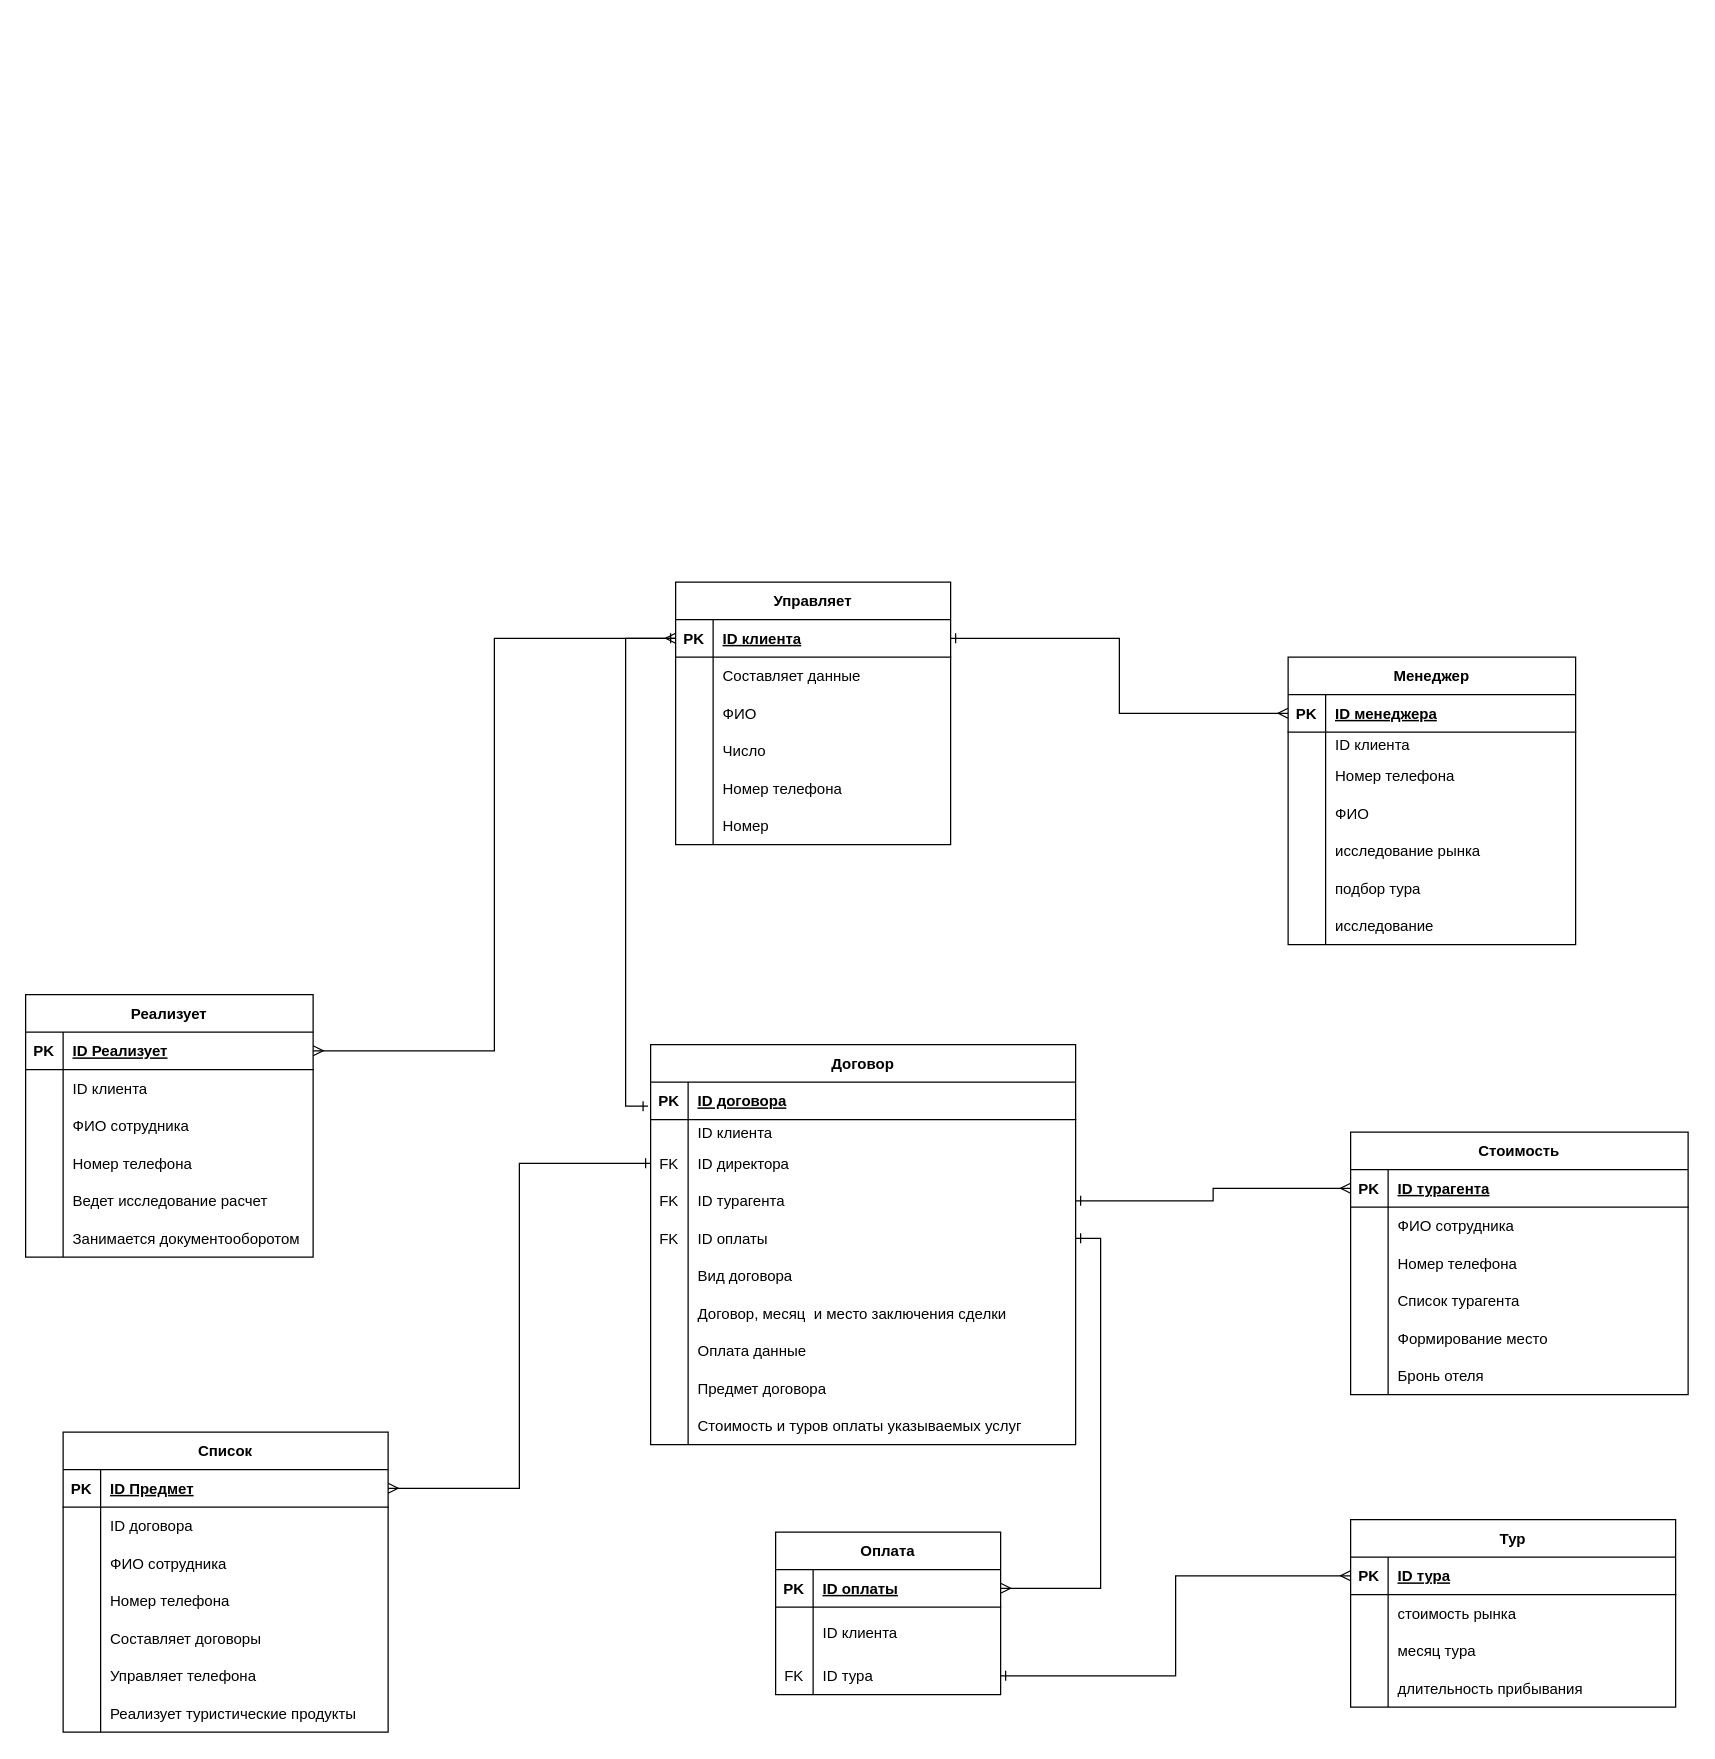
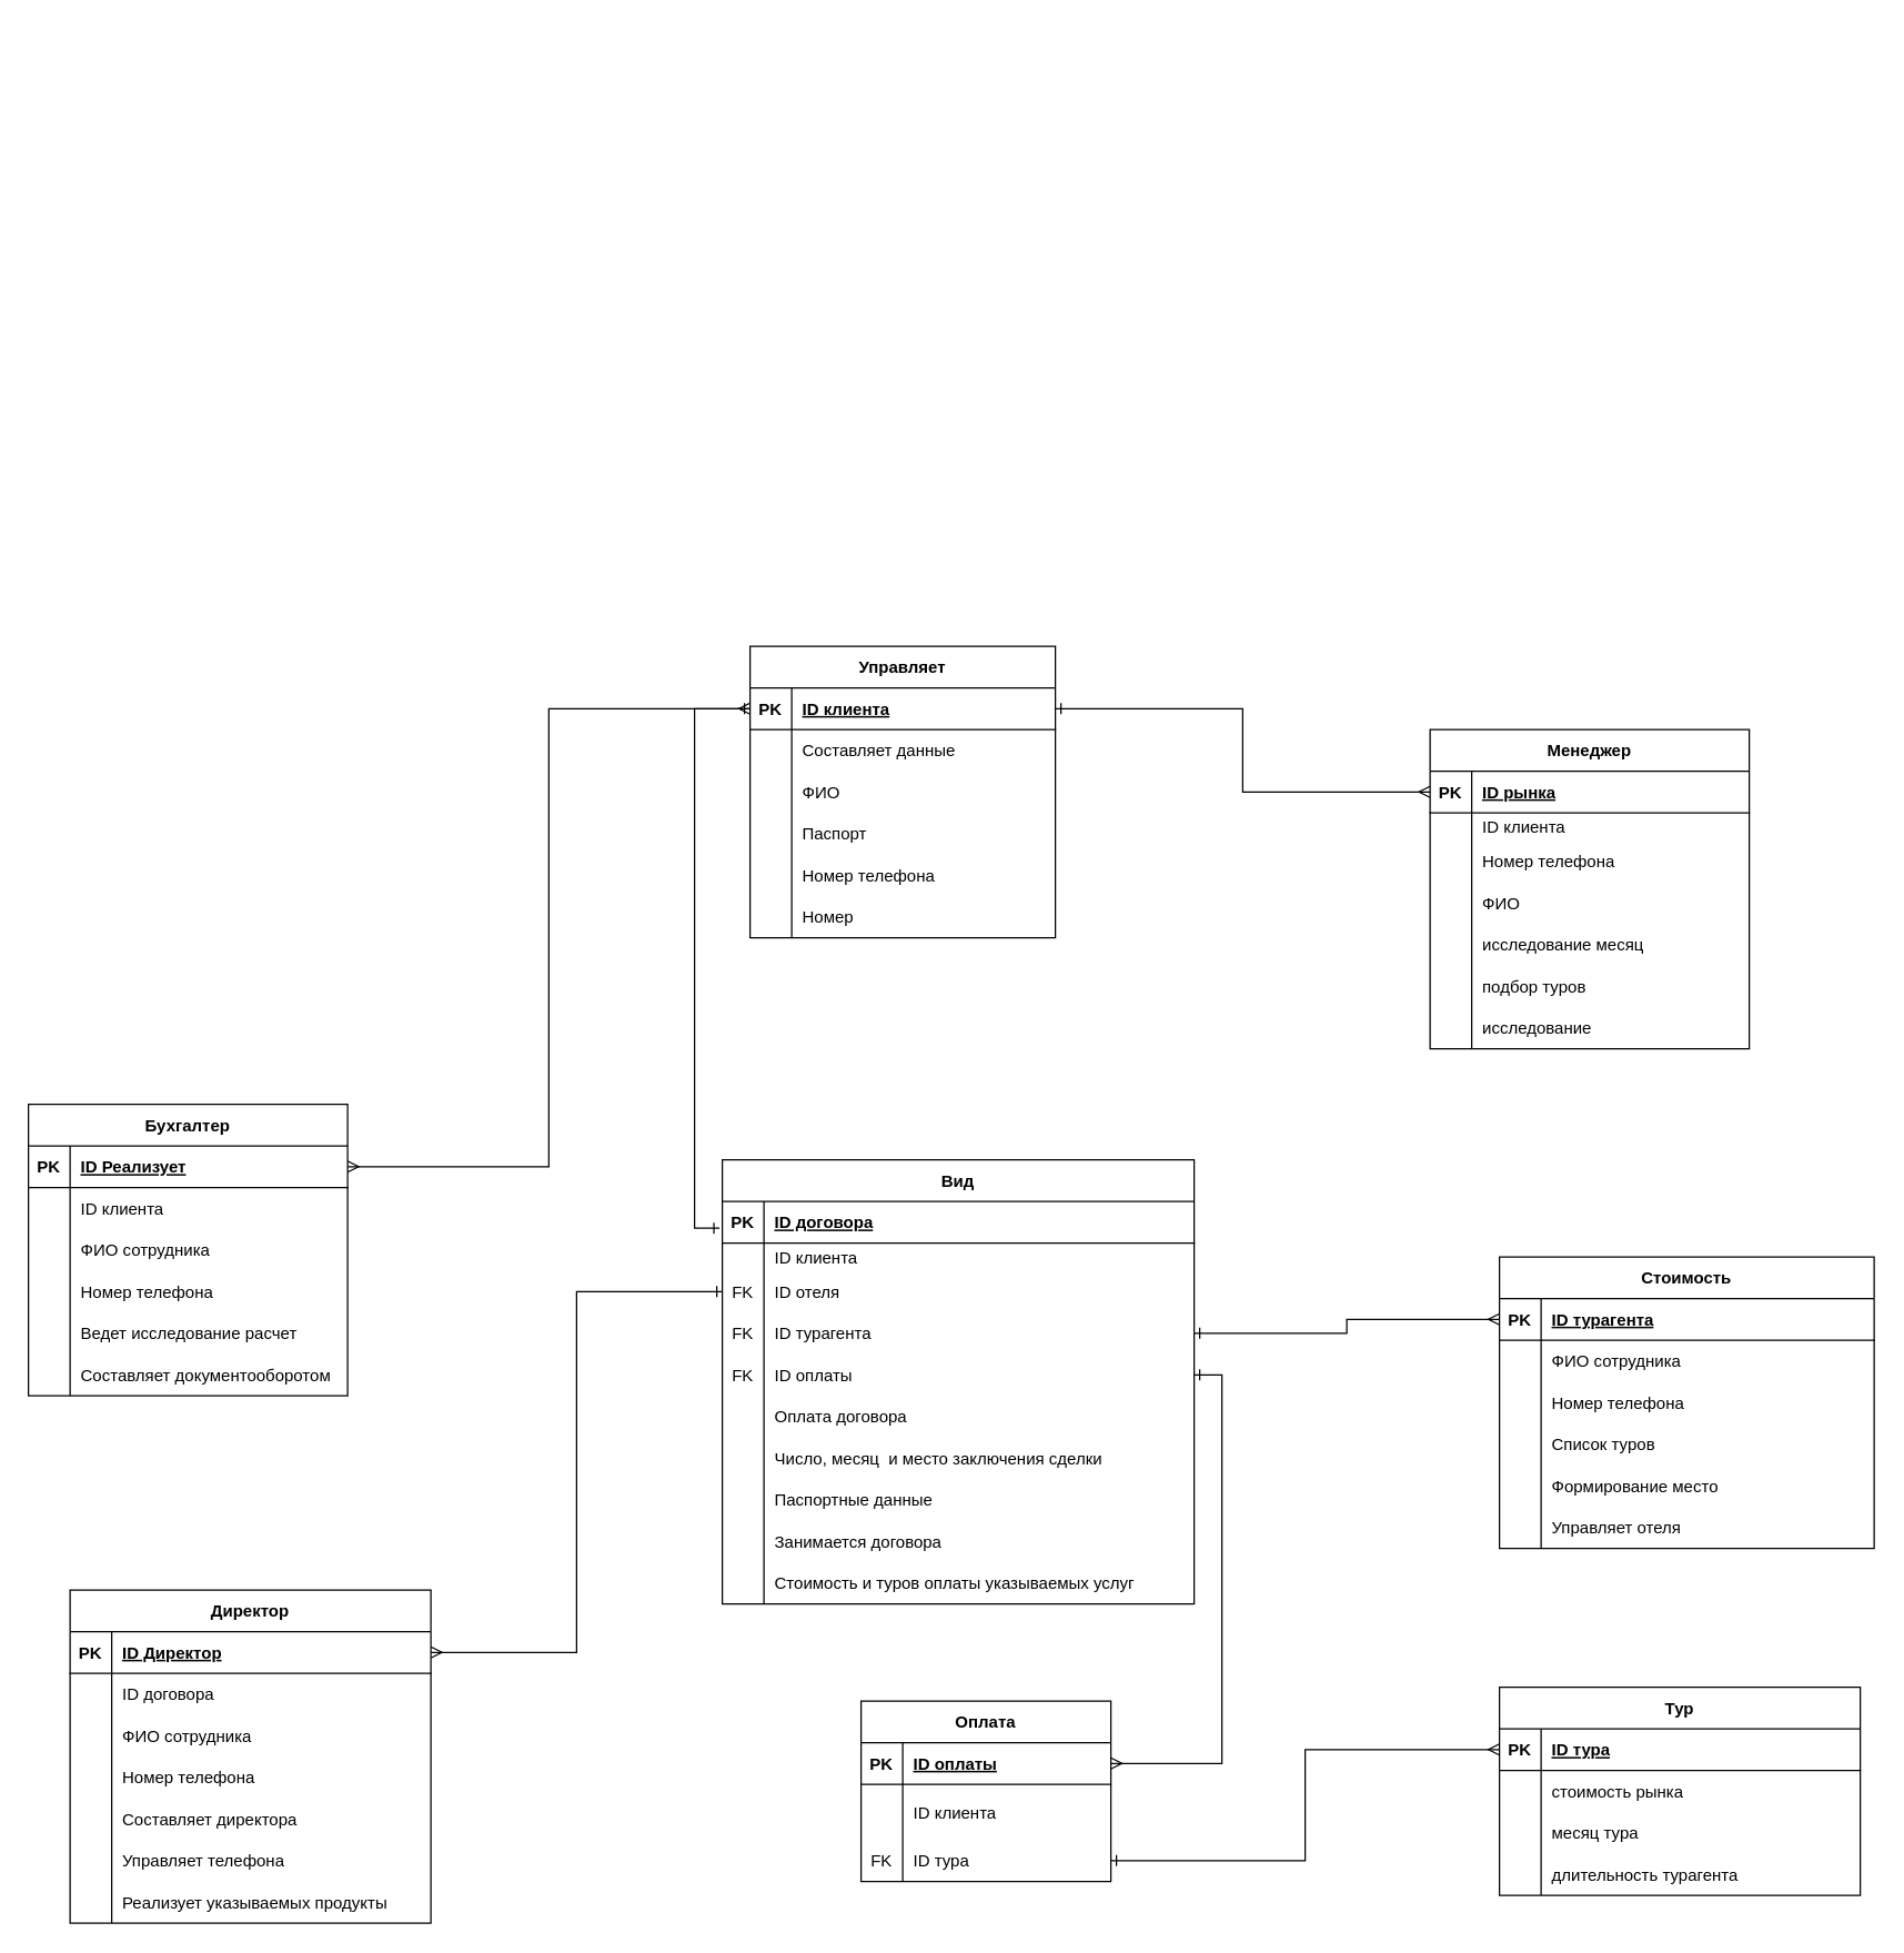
- <mxCell id="25" value="ID менеджера" style="shape=partialRectangle;connectable=0;fillColor=none;top=0;left=0;bottom=0;right=0;align=left;spacingLeft=6;fontStyle=5;overflow=hidden;" parent="23" vertex="1"><mxGeometry x="30" width="200" height="30" as="geometry"><mxRectangle width="200" height="30" as="alternateBounds" /></mxGeometry></mxCell>
+ <mxCell id="25" value="ID рынка" style="shape=partialRectangle;connectable=0;fillColor=none;top=0;left=0;bottom=0;right=0;align=left;spacingLeft=6;fontStyle=5;overflow=hidden;" parent="23" vertex="1"><mxGeometry x="30" width="200" height="30" as="geometry"><mxRectangle width="200" height="30" as="alternateBounds" /></mxGeometry></mxCell>
- <mxCell id="15" value="Число" style="shape=partialRectangle;connectable=0;fillColor=none;top=0;left=0;bottom=0;right=0;align=left;spacingLeft=6;overflow=hidden;" parent="13" vertex="1"><mxGeometry x="30" width="190" height="30" as="geometry"><mxRectangle width="190" height="30" as="alternateBounds" /></mxGeometry></mxCell>
+ <mxCell id="15" value="Паспорт" style="shape=partialRectangle;connectable=0;fillColor=none;top=0;left=0;bottom=0;right=0;align=left;spacingLeft=6;overflow=hidden;" parent="13" vertex="1"><mxGeometry x="30" width="190" height="30" as="geometry"><mxRectangle width="190" height="30" as="alternateBounds" /></mxGeometry></mxCell>
- <mxCell id="37" value="исследование рынка " style="shape=partialRectangle;connectable=0;fillColor=none;top=0;left=0;bottom=0;right=0;align=left;spacingLeft=6;overflow=hidden;" parent="35" vertex="1"><mxGeometry x="30" width="200" height="30" as="geometry"><mxRectangle width="200" height="30" as="alternateBounds" /></mxGeometry></mxCell>
+ <mxCell id="37" value="исследование месяц " style="shape=partialRectangle;connectable=0;fillColor=none;top=0;left=0;bottom=0;right=0;align=left;spacingLeft=6;overflow=hidden;" parent="35" vertex="1"><mxGeometry x="30" width="200" height="30" as="geometry"><mxRectangle width="200" height="30" as="alternateBounds" /></mxGeometry></mxCell>
- <mxCell id="40" value="подбор тура" style="shape=partialRectangle;connectable=0;fillColor=none;top=0;left=0;bottom=0;right=0;align=left;spacingLeft=6;overflow=hidden;" vertex="1" parent="38"><mxGeometry x="30" width="200" height="30" as="geometry"><mxRectangle width="200" height="30" as="alternateBounds" /></mxGeometry></mxCell>
+ <mxCell id="40" value="подбор туров" style="shape=partialRectangle;connectable=0;fillColor=none;top=0;left=0;bottom=0;right=0;align=left;spacingLeft=6;overflow=hidden;" vertex="1" parent="38"><mxGeometry x="30" width="200" height="30" as="geometry"><mxRectangle width="200" height="30" as="alternateBounds" /></mxGeometry></mxCell>
- <mxCell id="76" value="Реализует" style="shape=table;startSize=30;container=1;collapsible=1;childLayout=tableLayout;fixedRows=1;rowLines=0;fontStyle=1;align=center;resizeLast=1;" parent="1" vertex="1"><mxGeometry x="20" y="795" width="230" height="210" as="geometry" /></mxCell>
+ <mxCell id="76" value="Бухгалтер" style="shape=table;startSize=30;container=1;collapsible=1;childLayout=tableLayout;fixedRows=1;rowLines=0;fontStyle=1;align=center;resizeLast=1;" parent="1" vertex="1"><mxGeometry x="20" y="795" width="230" height="210" as="geometry" /></mxCell>
- <mxCell id="107" value="Договор" style="shape=table;startSize=30;container=1;collapsible=1;childLayout=tableLayout;fixedRows=1;rowLines=0;fontStyle=1;align=center;resizeLast=1;" parent="1" vertex="1"><mxGeometry x="520" y="835" width="340" height="320" as="geometry" /></mxCell>
+ <mxCell id="107" value="Вид" style="shape=table;startSize=30;container=1;collapsible=1;childLayout=tableLayout;fixedRows=1;rowLines=0;fontStyle=1;align=center;resizeLast=1;" parent="1" vertex="1"><mxGeometry x="520" y="835" width="340" height="320" as="geometry" /></mxCell>
- <mxCell id="116" value="ID директора" style="shape=partialRectangle;connectable=0;fillColor=none;top=0;left=0;bottom=0;right=0;align=left;spacingLeft=6;overflow=hidden;" parent="114" vertex="1"><mxGeometry x="30" width="310" height="30" as="geometry"><mxRectangle width="310" height="30" as="alternateBounds" /></mxGeometry></mxCell>
+ <mxCell id="116" value="ID отеля" style="shape=partialRectangle;connectable=0;fillColor=none;top=0;left=0;bottom=0;right=0;align=left;spacingLeft=6;overflow=hidden;" parent="114" vertex="1"><mxGeometry x="30" width="310" height="30" as="geometry"><mxRectangle width="310" height="30" as="alternateBounds" /></mxGeometry></mxCell>
- <mxCell id="94" value="Занимается документооборотом " style="shape=partialRectangle;connectable=0;fillColor=none;top=0;left=0;bottom=0;right=0;align=left;spacingLeft=6;overflow=hidden;" parent="92" vertex="1"><mxGeometry x="30" width="200" height="30" as="geometry"><mxRectangle width="200" height="30" as="alternateBounds" /></mxGeometry></mxCell>
+ <mxCell id="94" value="Составляет документооборотом " style="shape=partialRectangle;connectable=0;fillColor=none;top=0;left=0;bottom=0;right=0;align=left;spacingLeft=6;overflow=hidden;" parent="92" vertex="1"><mxGeometry x="30" width="200" height="30" as="geometry"><mxRectangle width="200" height="30" as="alternateBounds" /></mxGeometry></mxCell>
- <mxCell id="125" value="Вид договора" style="shape=partialRectangle;connectable=0;fillColor=none;top=0;left=0;bottom=0;right=0;align=left;spacingLeft=6;overflow=hidden;" parent="123" vertex="1"><mxGeometry x="30" width="310" height="30" as="geometry"><mxRectangle width="310" height="30" as="alternateBounds" /></mxGeometry></mxCell>
+ <mxCell id="125" value="Оплата договора" style="shape=partialRectangle;connectable=0;fillColor=none;top=0;left=0;bottom=0;right=0;align=left;spacingLeft=6;overflow=hidden;" parent="123" vertex="1"><mxGeometry x="30" width="310" height="30" as="geometry"><mxRectangle width="310" height="30" as="alternateBounds" /></mxGeometry></mxCell>
- <mxCell id="56" value="Список турагента" style="shape=partialRectangle;connectable=0;fillColor=none;top=0;left=0;bottom=0;right=0;align=left;spacingLeft=6;overflow=hidden;" parent="54" vertex="1"><mxGeometry x="30" width="240" height="30" as="geometry"><mxRectangle width="240" height="30" as="alternateBounds" /></mxGeometry></mxCell>
+ <mxCell id="56" value="Список туров" style="shape=partialRectangle;connectable=0;fillColor=none;top=0;left=0;bottom=0;right=0;align=left;spacingLeft=6;overflow=hidden;" parent="54" vertex="1"><mxGeometry x="30" width="240" height="30" as="geometry"><mxRectangle width="240" height="30" as="alternateBounds" /></mxGeometry></mxCell>
- <mxCell id="128" value="Договор, месяц  и место заключения сделки" style="shape=partialRectangle;connectable=0;fillColor=none;top=0;left=0;bottom=0;right=0;align=left;spacingLeft=6;overflow=hidden;" parent="126" vertex="1"><mxGeometry x="30" width="310" height="30" as="geometry"><mxRectangle width="310" height="30" as="alternateBounds" /></mxGeometry></mxCell>
+ <mxCell id="128" value="Число, месяц  и место заключения сделки" style="shape=partialRectangle;connectable=0;fillColor=none;top=0;left=0;bottom=0;right=0;align=left;spacingLeft=6;overflow=hidden;" parent="126" vertex="1"><mxGeometry x="30" width="310" height="30" as="geometry"><mxRectangle width="310" height="30" as="alternateBounds" /></mxGeometry></mxCell>
- <mxCell id="131" value="Оплата данные" style="shape=partialRectangle;connectable=0;fillColor=none;top=0;left=0;bottom=0;right=0;align=left;spacingLeft=6;overflow=hidden;" parent="129" vertex="1"><mxGeometry x="30" width="310" height="30" as="geometry"><mxRectangle width="310" height="30" as="alternateBounds" /></mxGeometry></mxCell>
+ <mxCell id="131" value="Паспортные данные" style="shape=partialRectangle;connectable=0;fillColor=none;top=0;left=0;bottom=0;right=0;align=left;spacingLeft=6;overflow=hidden;" parent="129" vertex="1"><mxGeometry x="30" width="310" height="30" as="geometry"><mxRectangle width="310" height="30" as="alternateBounds" /></mxGeometry></mxCell>
- <mxCell id="62" value="Бронь отеля" style="shape=partialRectangle;connectable=0;fillColor=none;top=0;left=0;bottom=0;right=0;align=left;spacingLeft=6;overflow=hidden;" parent="60" vertex="1"><mxGeometry x="30" width="240" height="30" as="geometry"><mxRectangle width="240" height="30" as="alternateBounds" /></mxGeometry></mxCell>
+ <mxCell id="62" value="Управляет отеля" style="shape=partialRectangle;connectable=0;fillColor=none;top=0;left=0;bottom=0;right=0;align=left;spacingLeft=6;overflow=hidden;" parent="60" vertex="1"><mxGeometry x="30" width="240" height="30" as="geometry"><mxRectangle width="240" height="30" as="alternateBounds" /></mxGeometry></mxCell>
- <mxCell id="134" value="Предмет договора" style="shape=partialRectangle;connectable=0;fillColor=none;top=0;left=0;bottom=0;right=0;align=left;spacingLeft=6;overflow=hidden;" parent="132" vertex="1"><mxGeometry x="30" width="310" height="30" as="geometry"><mxRectangle width="310" height="30" as="alternateBounds" /></mxGeometry></mxCell>
+ <mxCell id="134" value="Занимается договора" style="shape=partialRectangle;connectable=0;fillColor=none;top=0;left=0;bottom=0;right=0;align=left;spacingLeft=6;overflow=hidden;" parent="132" vertex="1"><mxGeometry x="30" width="310" height="30" as="geometry"><mxRectangle width="310" height="30" as="alternateBounds" /></mxGeometry></mxCell>
- <mxCell id="138" value="Список" style="shape=table;startSize=30;container=1;collapsible=1;childLayout=tableLayout;fixedRows=1;rowLines=0;fontStyle=1;align=center;resizeLast=1;" parent="1" vertex="1"><mxGeometry x="50" y="1145" width="260" height="240" as="geometry" /></mxCell>
+ <mxCell id="138" value="Директор" style="shape=table;startSize=30;container=1;collapsible=1;childLayout=tableLayout;fixedRows=1;rowLines=0;fontStyle=1;align=center;resizeLast=1;" parent="1" vertex="1"><mxGeometry x="50" y="1145" width="260" height="240" as="geometry" /></mxCell>
- <mxCell id="141" value="ID Предмет" style="shape=partialRectangle;connectable=0;fillColor=none;top=0;left=0;bottom=0;right=0;align=left;spacingLeft=6;fontStyle=5;overflow=hidden;" parent="139" vertex="1"><mxGeometry x="30" width="230" height="30" as="geometry"><mxRectangle width="230" height="30" as="alternateBounds" /></mxGeometry></mxCell>
+ <mxCell id="141" value="ID Директор" style="shape=partialRectangle;connectable=0;fillColor=none;top=0;left=0;bottom=0;right=0;align=left;spacingLeft=6;fontStyle=5;overflow=hidden;" parent="139" vertex="1"><mxGeometry x="30" width="230" height="30" as="geometry"><mxRectangle width="230" height="30" as="alternateBounds" /></mxGeometry></mxCell>
- <mxCell id="153" value="Составляет договоры" style="shape=partialRectangle;connectable=0;fillColor=none;top=0;left=0;bottom=0;right=0;align=left;spacingLeft=6;overflow=hidden;" parent="151" vertex="1"><mxGeometry x="30" width="230" height="30" as="geometry"><mxRectangle width="230" height="30" as="alternateBounds" /></mxGeometry></mxCell>
+ <mxCell id="153" value="Составляет директора" style="shape=partialRectangle;connectable=0;fillColor=none;top=0;left=0;bottom=0;right=0;align=left;spacingLeft=6;overflow=hidden;" parent="151" vertex="1"><mxGeometry x="30" width="230" height="30" as="geometry"><mxRectangle width="230" height="30" as="alternateBounds" /></mxGeometry></mxCell>
- <mxCell id="75" value="длительность прибывания" style="shape=partialRectangle;connectable=0;fillColor=none;top=0;left=0;bottom=0;right=0;align=left;spacingLeft=6;overflow=hidden;" parent="73" vertex="1"><mxGeometry x="30" width="230" height="30" as="geometry"><mxRectangle width="230" height="30" as="alternateBounds" /></mxGeometry></mxCell>
+ <mxCell id="75" value="длительность турагента" style="shape=partialRectangle;connectable=0;fillColor=none;top=0;left=0;bottom=0;right=0;align=left;spacingLeft=6;overflow=hidden;" parent="73" vertex="1"><mxGeometry x="30" width="230" height="30" as="geometry"><mxRectangle width="230" height="30" as="alternateBounds" /></mxGeometry></mxCell>
- <mxCell id="159" value="Реализует туристические продукты" style="shape=partialRectangle;connectable=0;fillColor=none;top=0;left=0;bottom=0;right=0;align=left;spacingLeft=6;overflow=hidden;" vertex="1" parent="157"><mxGeometry x="30" width="230" height="30" as="geometry"><mxRectangle width="230" height="30" as="alternateBounds" /></mxGeometry></mxCell>
+ <mxCell id="159" value="Реализует указываемых продукты" style="shape=partialRectangle;connectable=0;fillColor=none;top=0;left=0;bottom=0;right=0;align=left;spacingLeft=6;overflow=hidden;" vertex="1" parent="157"><mxGeometry x="30" width="230" height="30" as="geometry"><mxRectangle width="230" height="30" as="alternateBounds" /></mxGeometry></mxCell>
